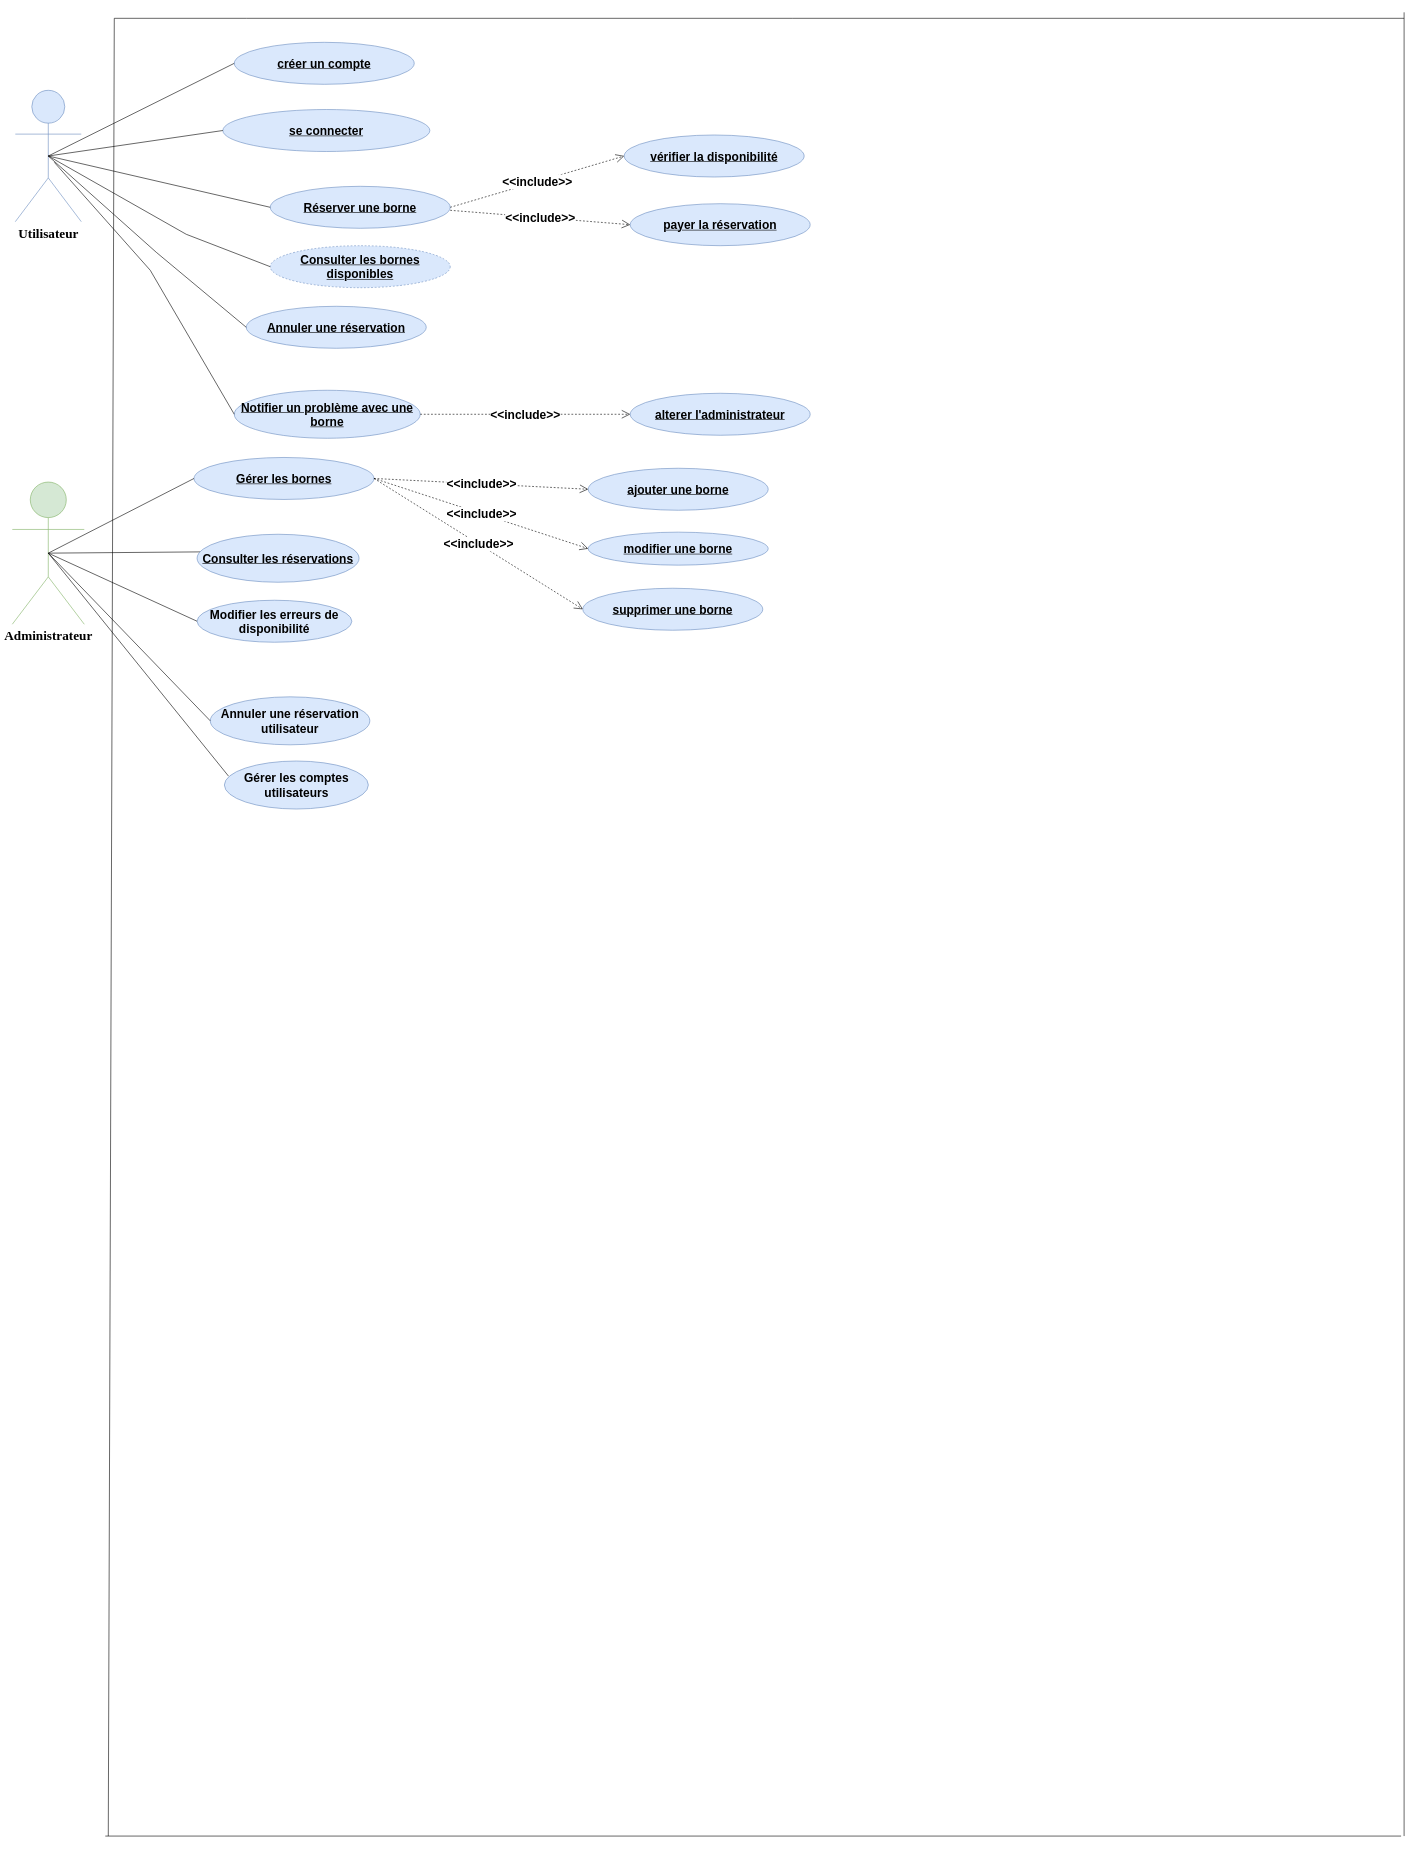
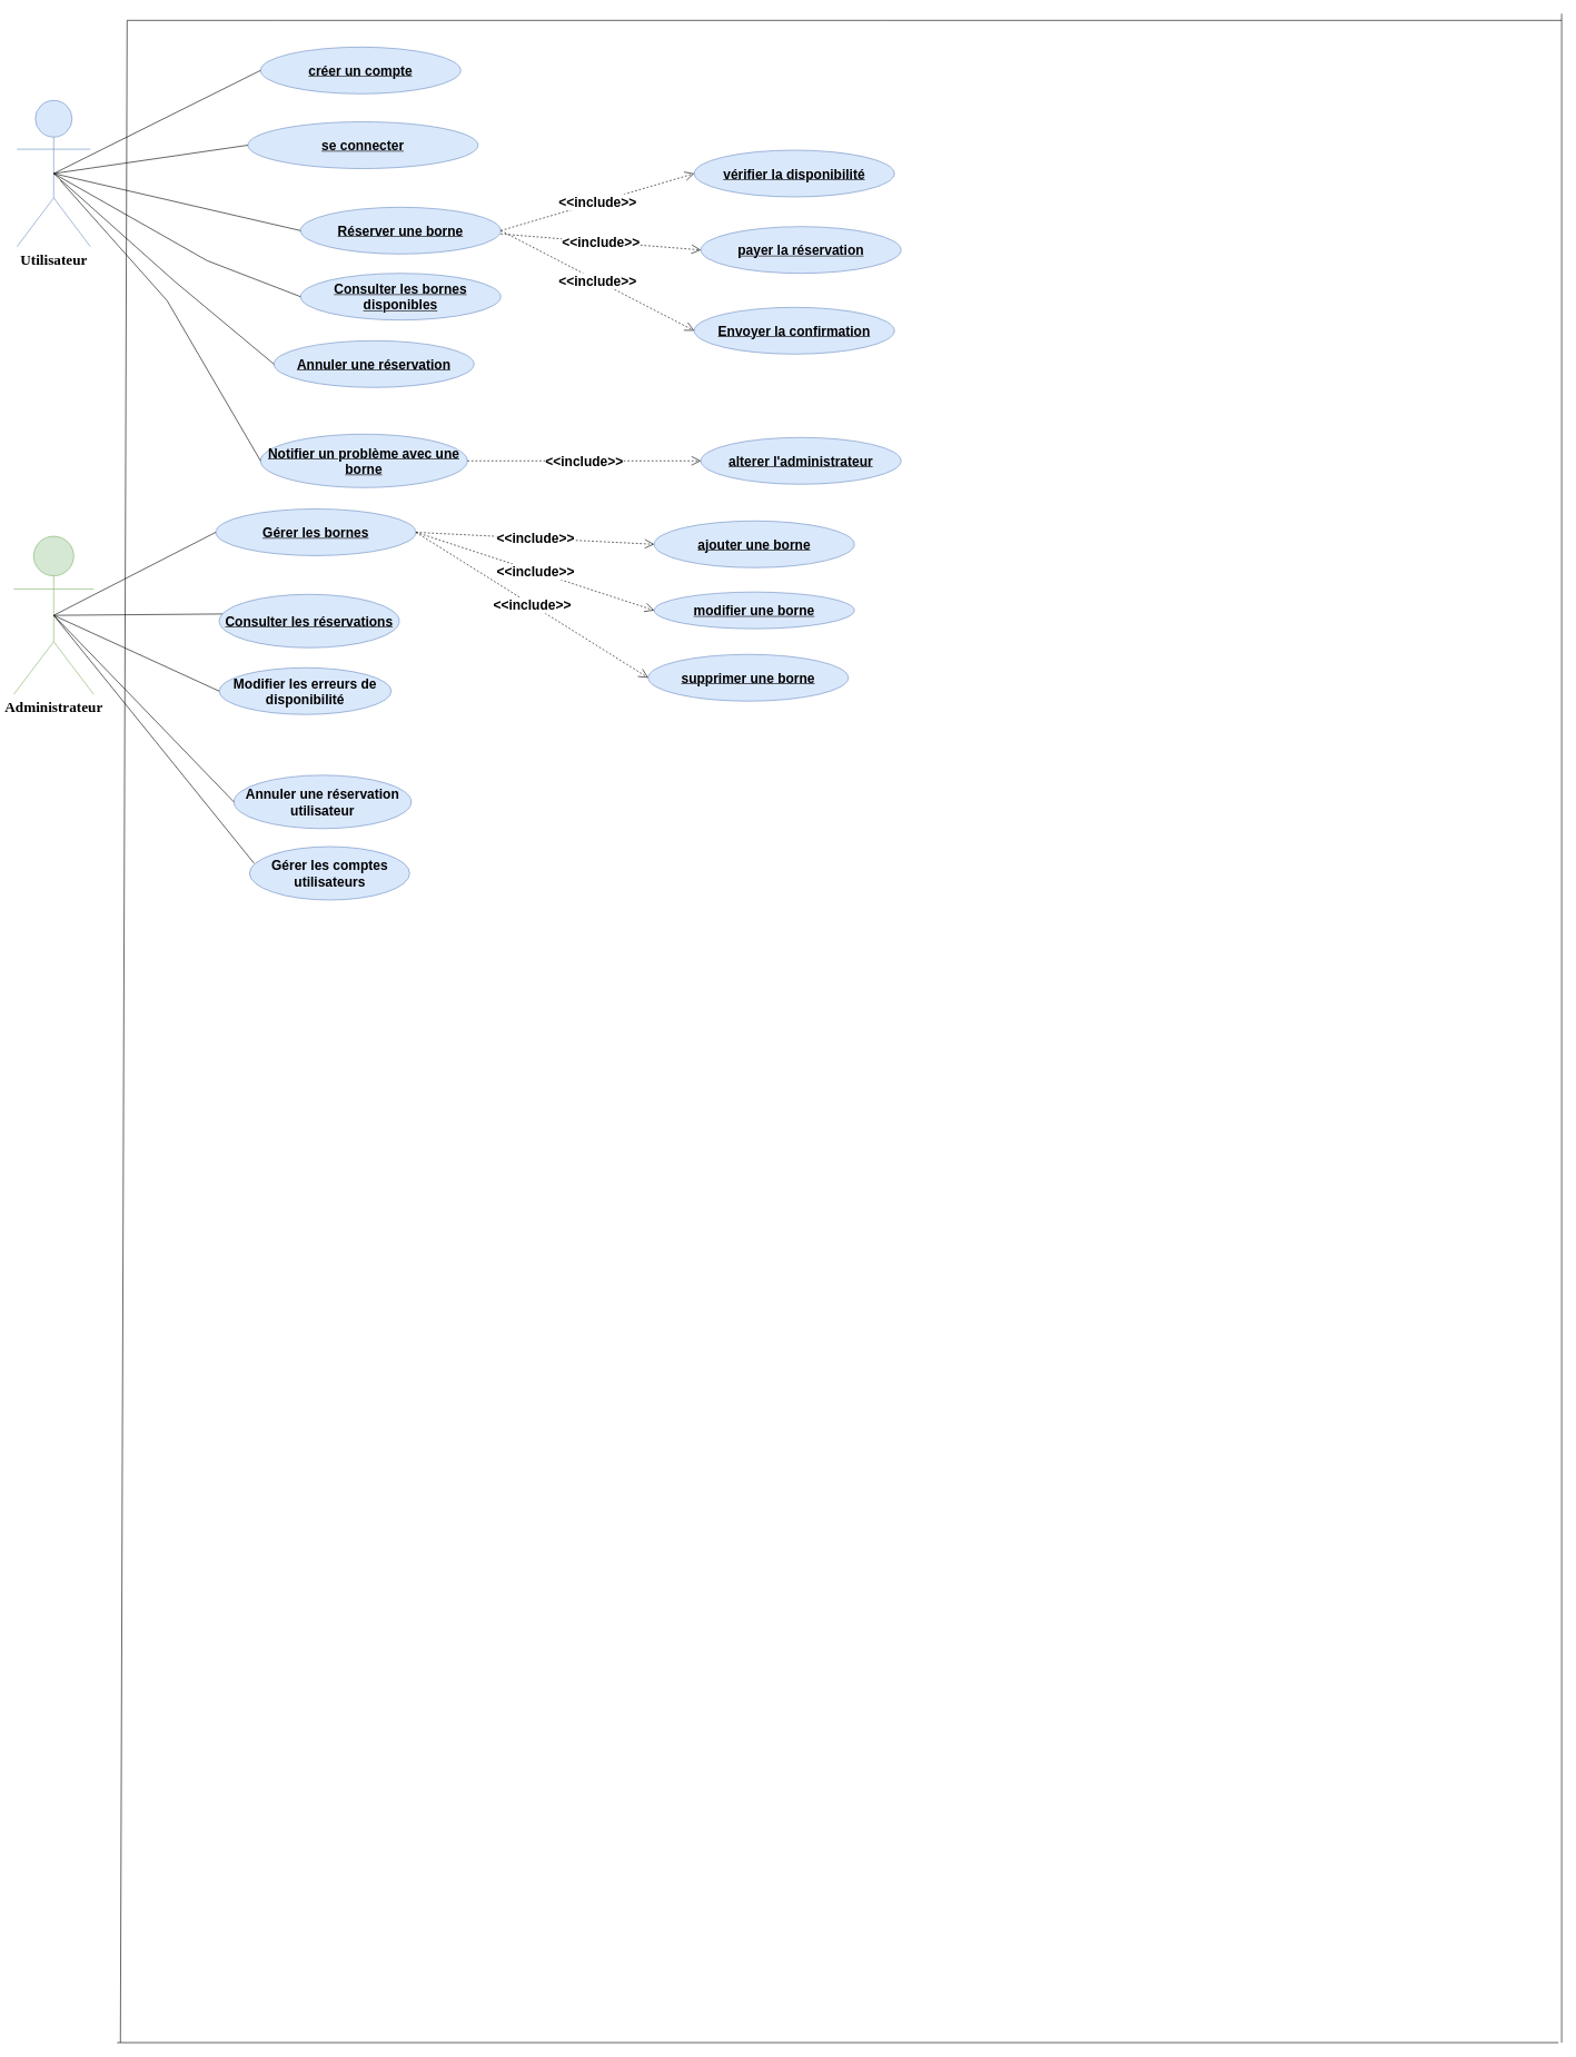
+ <mxCell id="36" value="&lt;b&gt;&lt;font style=&quot;font-size: 20px;&quot;&gt;&amp;lt;&amp;lt;include&amp;gt;&amp;gt;&lt;/font&gt;&lt;/b&gt;" style="endArrow=open;endSize=12;dashed=1;html=1;rounded=0;entryX=0;entryY=0.5;entryDx=0;entryDy=0;exitX=1;exitY=0.5;exitDx=0;exitDy=0;" edge="1" parent="1" source="10" target="34"><mxGeometry width="160" relative="1" as="geometry"><mxPoint x="770" y="380" as="sourcePoint" /><mxPoint x="1060" y="280" as="targetPoint" /></mxGeometry></mxCell>
- <mxCell id="11" value="&lt;b&gt;&lt;font style=&quot;font-size: 20px;&quot;&gt;Consulter les bornes disponibles&lt;/font&gt;&lt;/b&gt;" style="ellipse;whiteSpace=wrap;html=1;align=center;fontStyle=4;fillColor=#dae8fc;strokeColor=#6c8ebf;dashed=1;" vertex="1" parent="1"><mxGeometry x="450" y="409" width="300" height="70" as="geometry" /></mxCell>
+ <mxCell id="11" value="&lt;b&gt;&lt;font style=&quot;font-size: 20px;&quot;&gt;Consulter les bornes disponibles&lt;/font&gt;&lt;/b&gt;" style="ellipse;whiteSpace=wrap;html=1;align=center;fontStyle=4;fillColor=#dae8fc;strokeColor=#6c8ebf;" vertex="1" parent="1"><mxGeometry x="450" y="409" width="300" height="70" as="geometry" /></mxCell>
+ <mxCell id="34" value="&lt;b&gt;&lt;font style=&quot;font-size: 20px;&quot;&gt;Envoyer la confirmation&lt;/font&gt;&lt;/b&gt;" style="ellipse;whiteSpace=wrap;html=1;align=center;fontStyle=4;fillColor=#dae8fc;strokeColor=#6c8ebf;" vertex="1" parent="1"><mxGeometry x="1040" y="460" width="300" height="70" as="geometry" /></mxCell>
